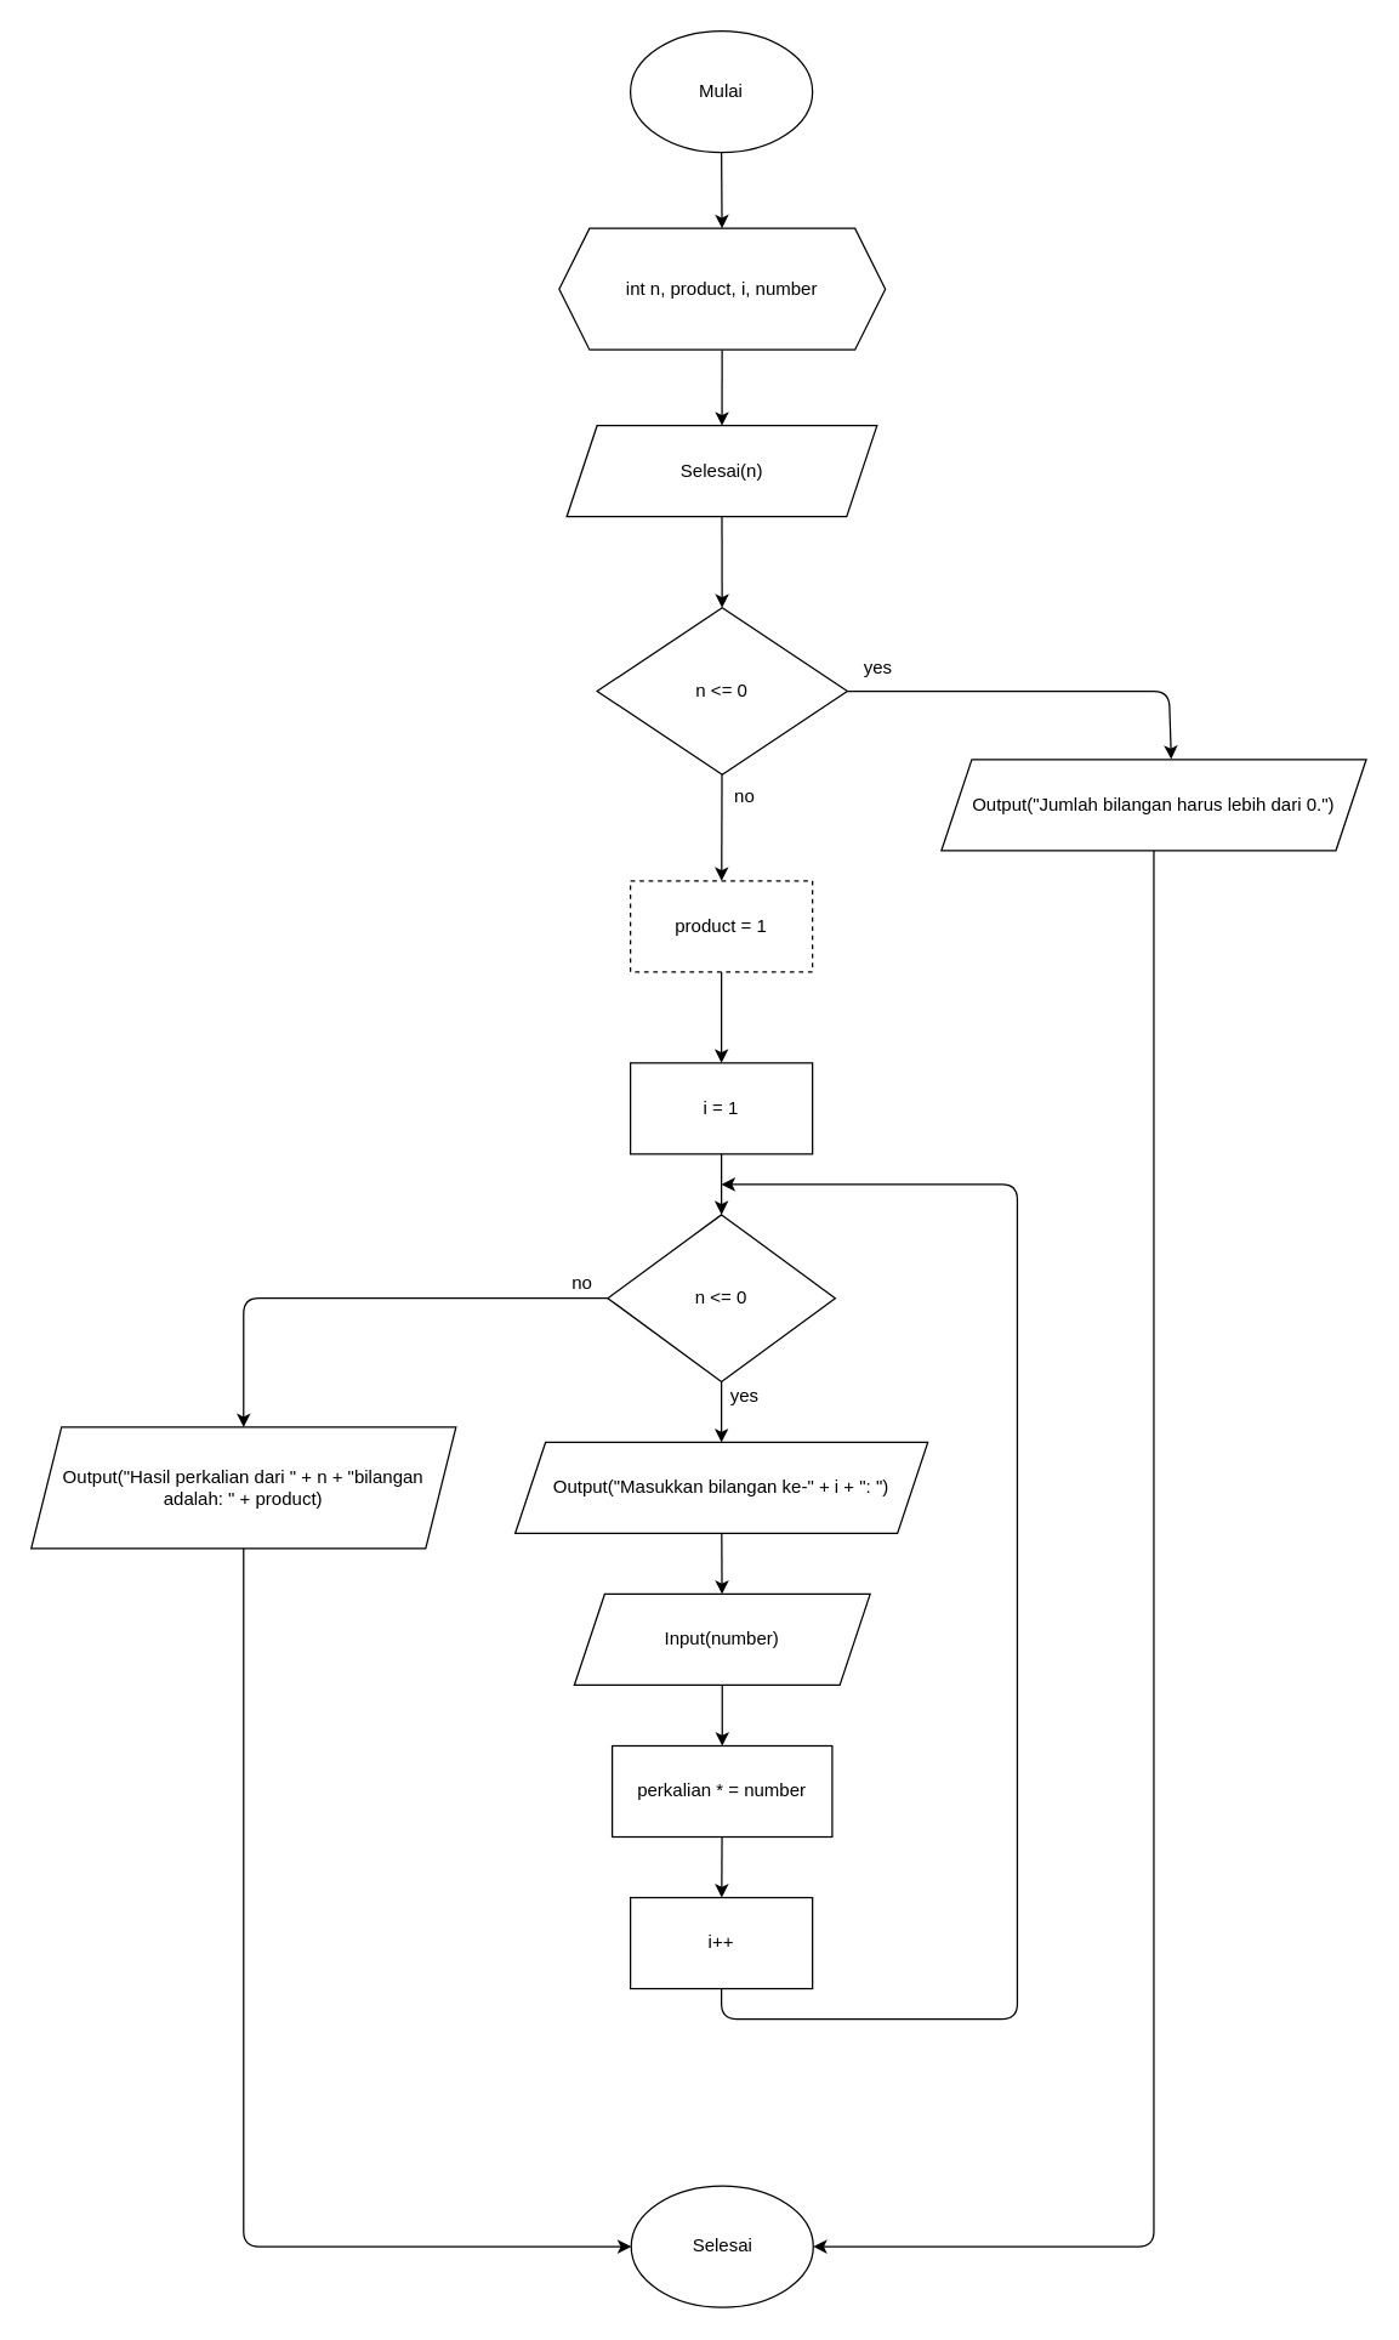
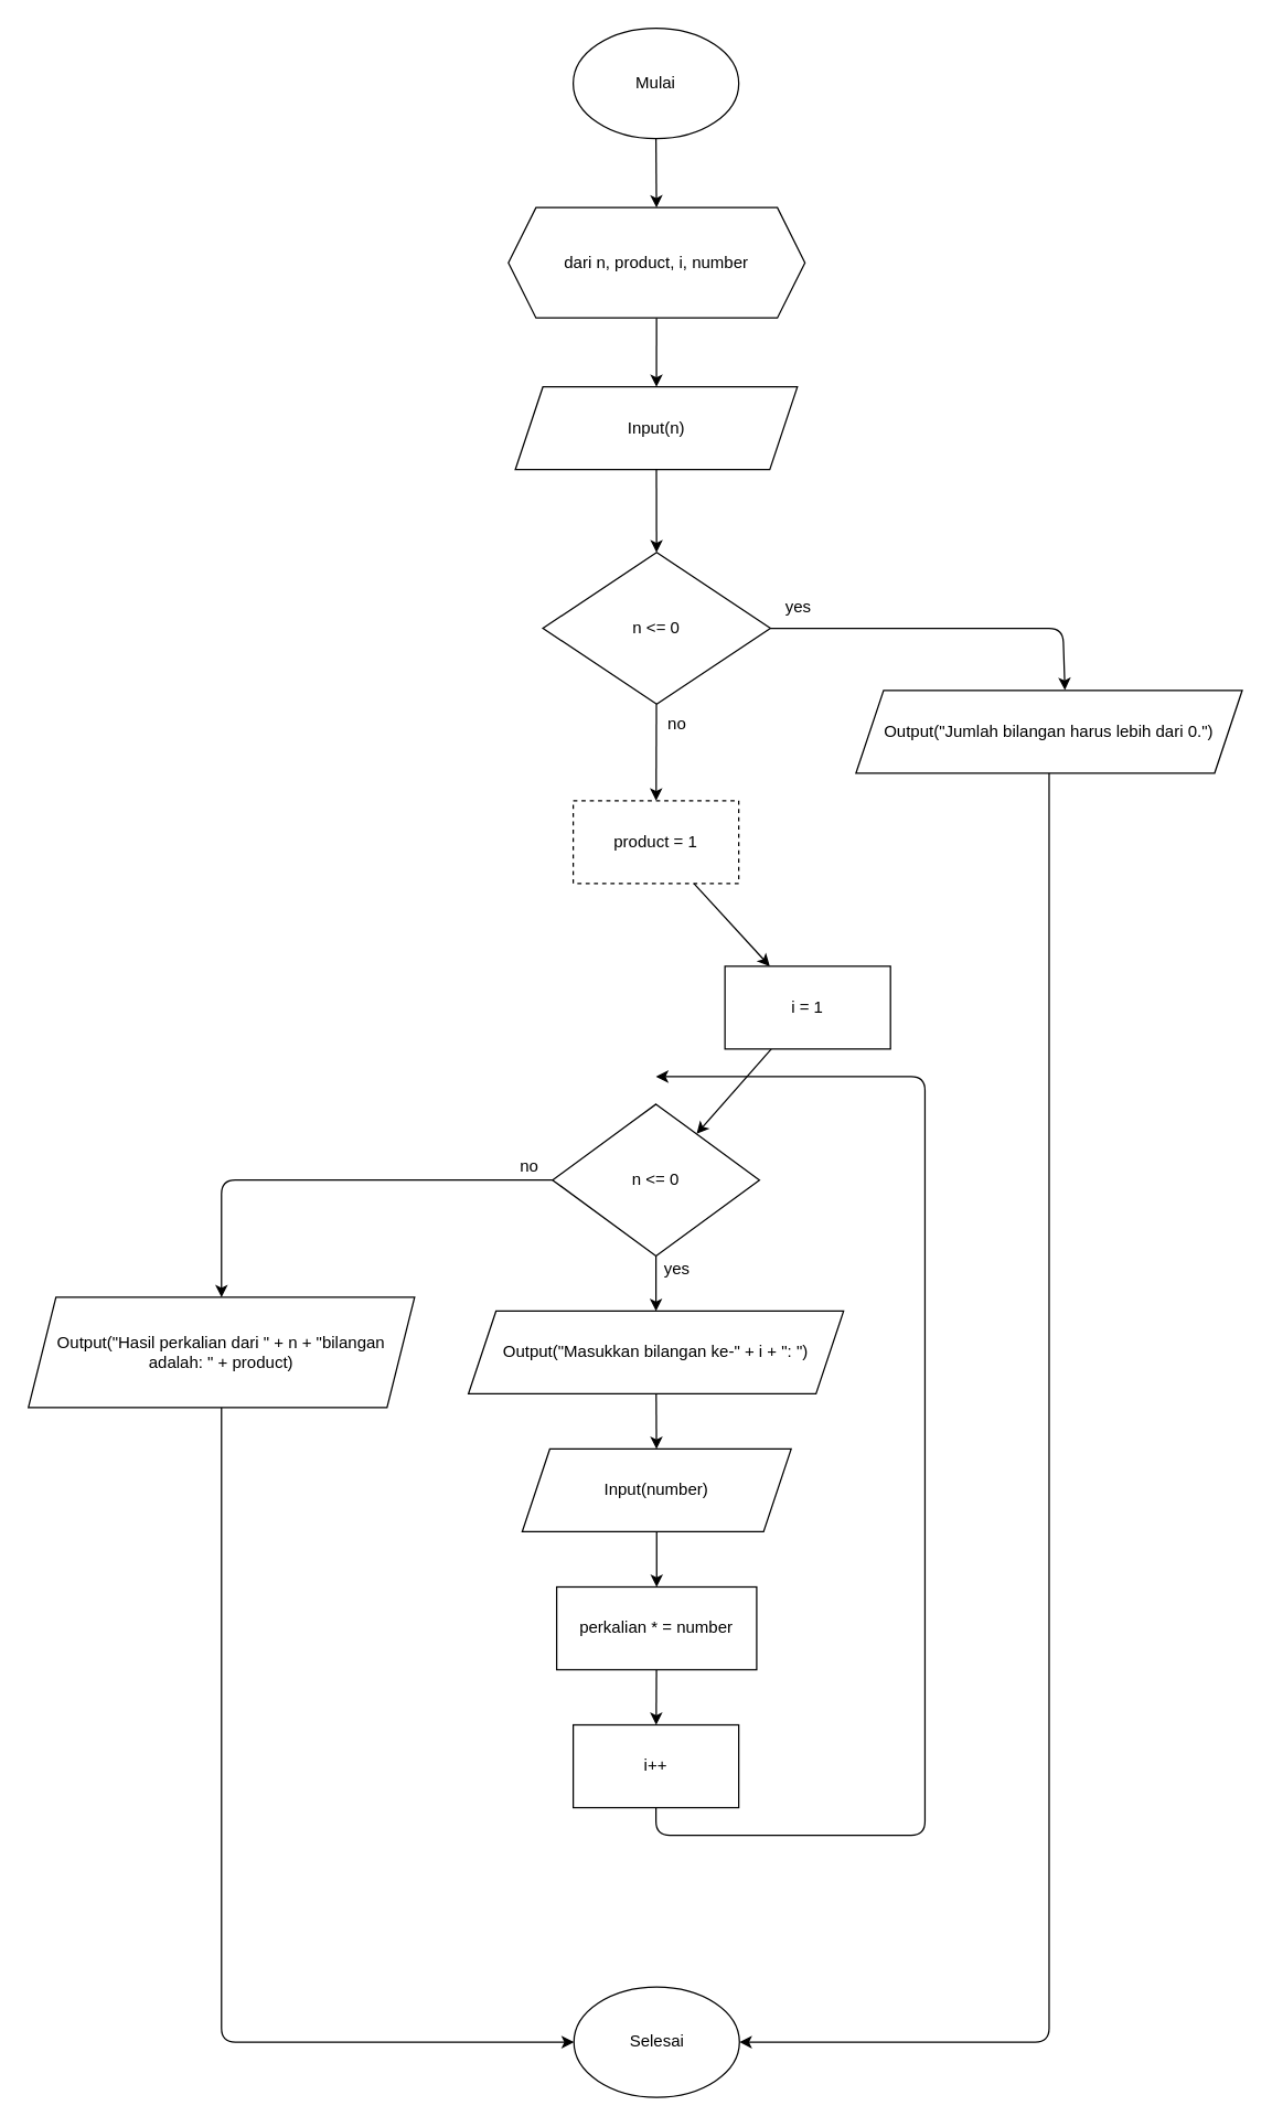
- <mxCell id="6" value="int n, product, i, number" style="shape=hexagon;perimeter=hexagonPerimeter2;whiteSpace=wrap;html=1;fixedSize=1;" vertex="1" parent="1"><mxGeometry x="368" y="150" width="215" height="80" as="geometry" /></mxCell>
+ <mxCell id="6" value="dari n, product, i, number" style="shape=hexagon;perimeter=hexagonPerimeter2;whiteSpace=wrap;html=1;fixedSize=1;" vertex="1" parent="1"><mxGeometry x="368" y="150" width="215" height="80" as="geometry" /></mxCell>
- <mxCell id="8" value="Selesai(n)" style="shape=parallelogram;perimeter=parallelogramPerimeter;whiteSpace=wrap;html=1;fixedSize=1;" vertex="1" parent="1"><mxGeometry x="373" y="280" width="204.5" height="60" as="geometry" /></mxCell>
+ <mxCell id="8" value="Input(n)" style="shape=parallelogram;perimeter=parallelogramPerimeter;whiteSpace=wrap;html=1;fixedSize=1;" vertex="1" parent="1"><mxGeometry x="373" y="280" width="204.5" height="60" as="geometry" /></mxCell>
- <mxCell id="17" value="i = 1" style="rounded=0;whiteSpace=wrap;html=1;" vertex="1" parent="1"><mxGeometry x="415" y="700" width="120" height="60" as="geometry" /></mxCell>
+ <mxCell id="17" value="i = 1" style="rounded=0;whiteSpace=wrap;html=1;" vertex="1" parent="1"><mxGeometry x="525" y="700" width="120" height="60" as="geometry" /></mxCell>
